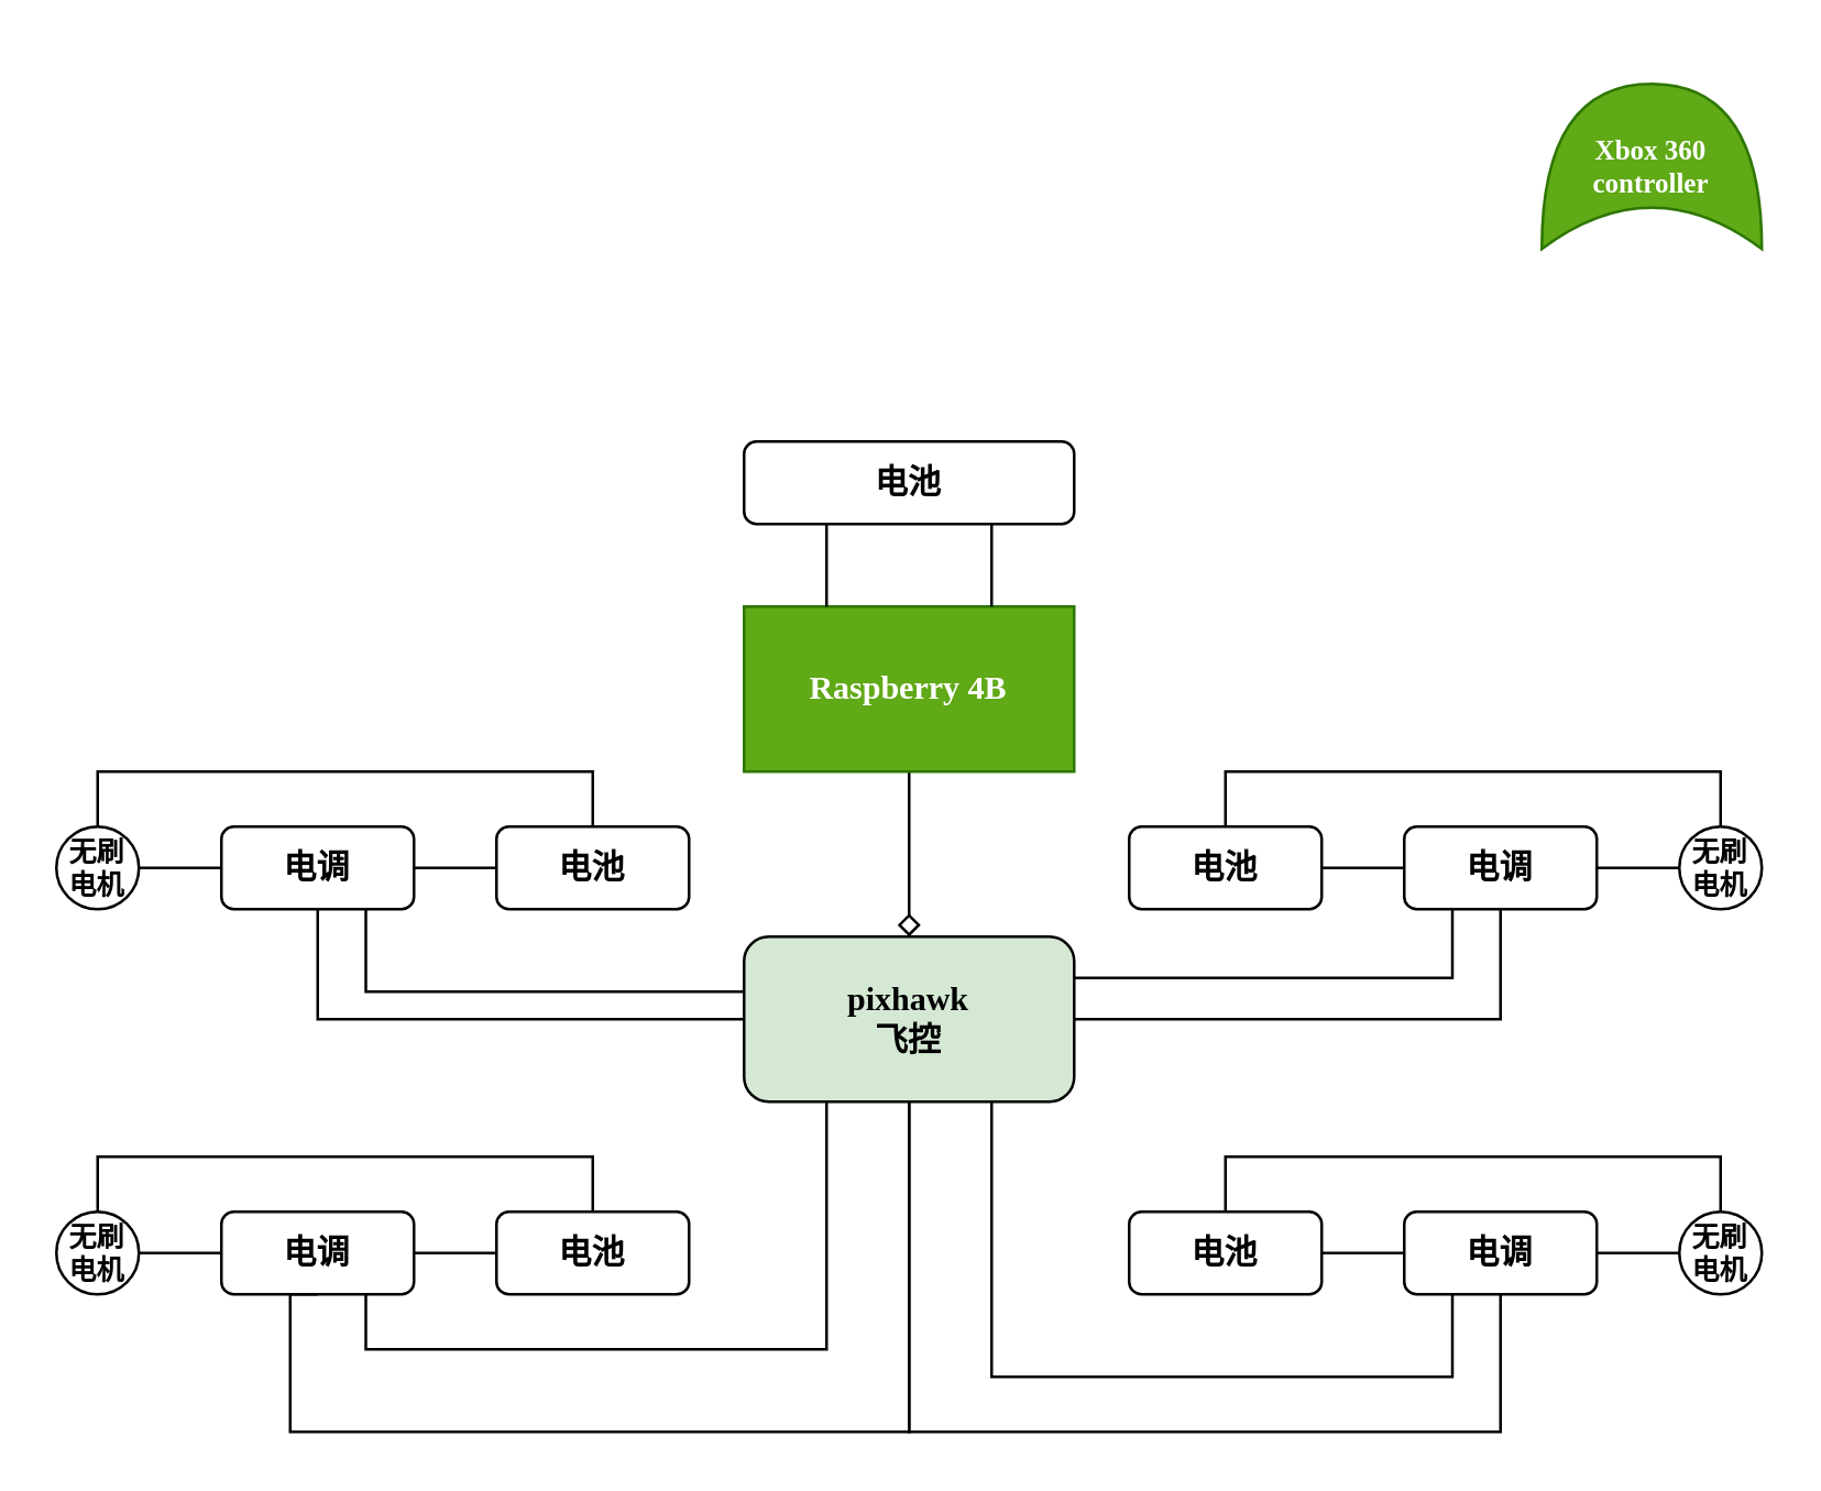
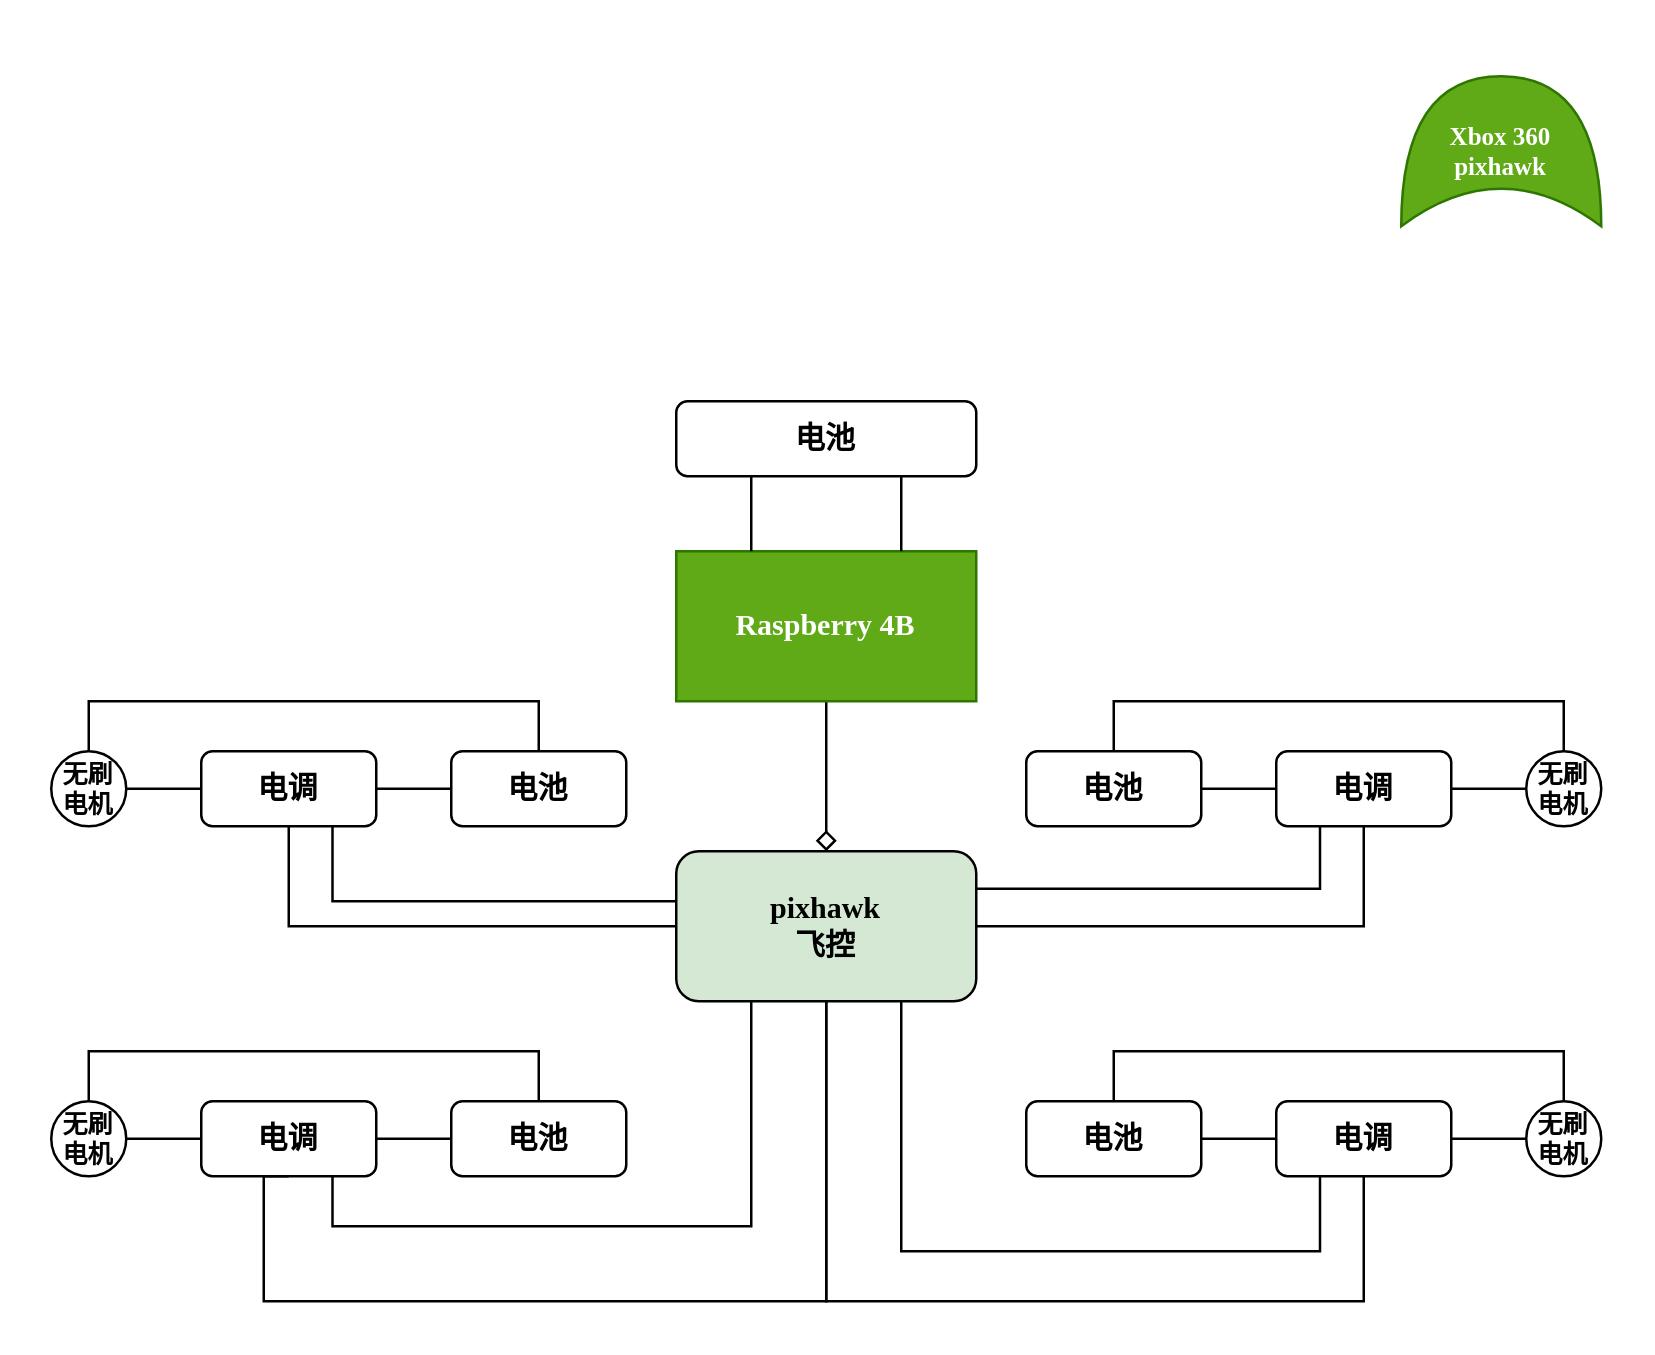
- <mxCell id="42" value="Xbox 360 controller" style="text;html=1;align=center;verticalAlign=middle;whiteSpace=wrap;rounded=0;fontSize=10;fontFamily=腾讯体;fontStyle=1;fontColor=#FFFFFF;" vertex="1" parent="40"><mxGeometry x="10" y="15" width="60" height="30" as="geometry" /></mxCell>
+ <mxCell id="42" value="Xbox 360 pixhawk" style="text;html=1;align=center;verticalAlign=middle;whiteSpace=wrap;rounded=0;fontSize=10;fontFamily=腾讯体;fontStyle=1;fontColor=#FFFFFF;" vertex="1" parent="40"><mxGeometry x="10" y="15" width="60" height="30" as="geometry" /></mxCell>
